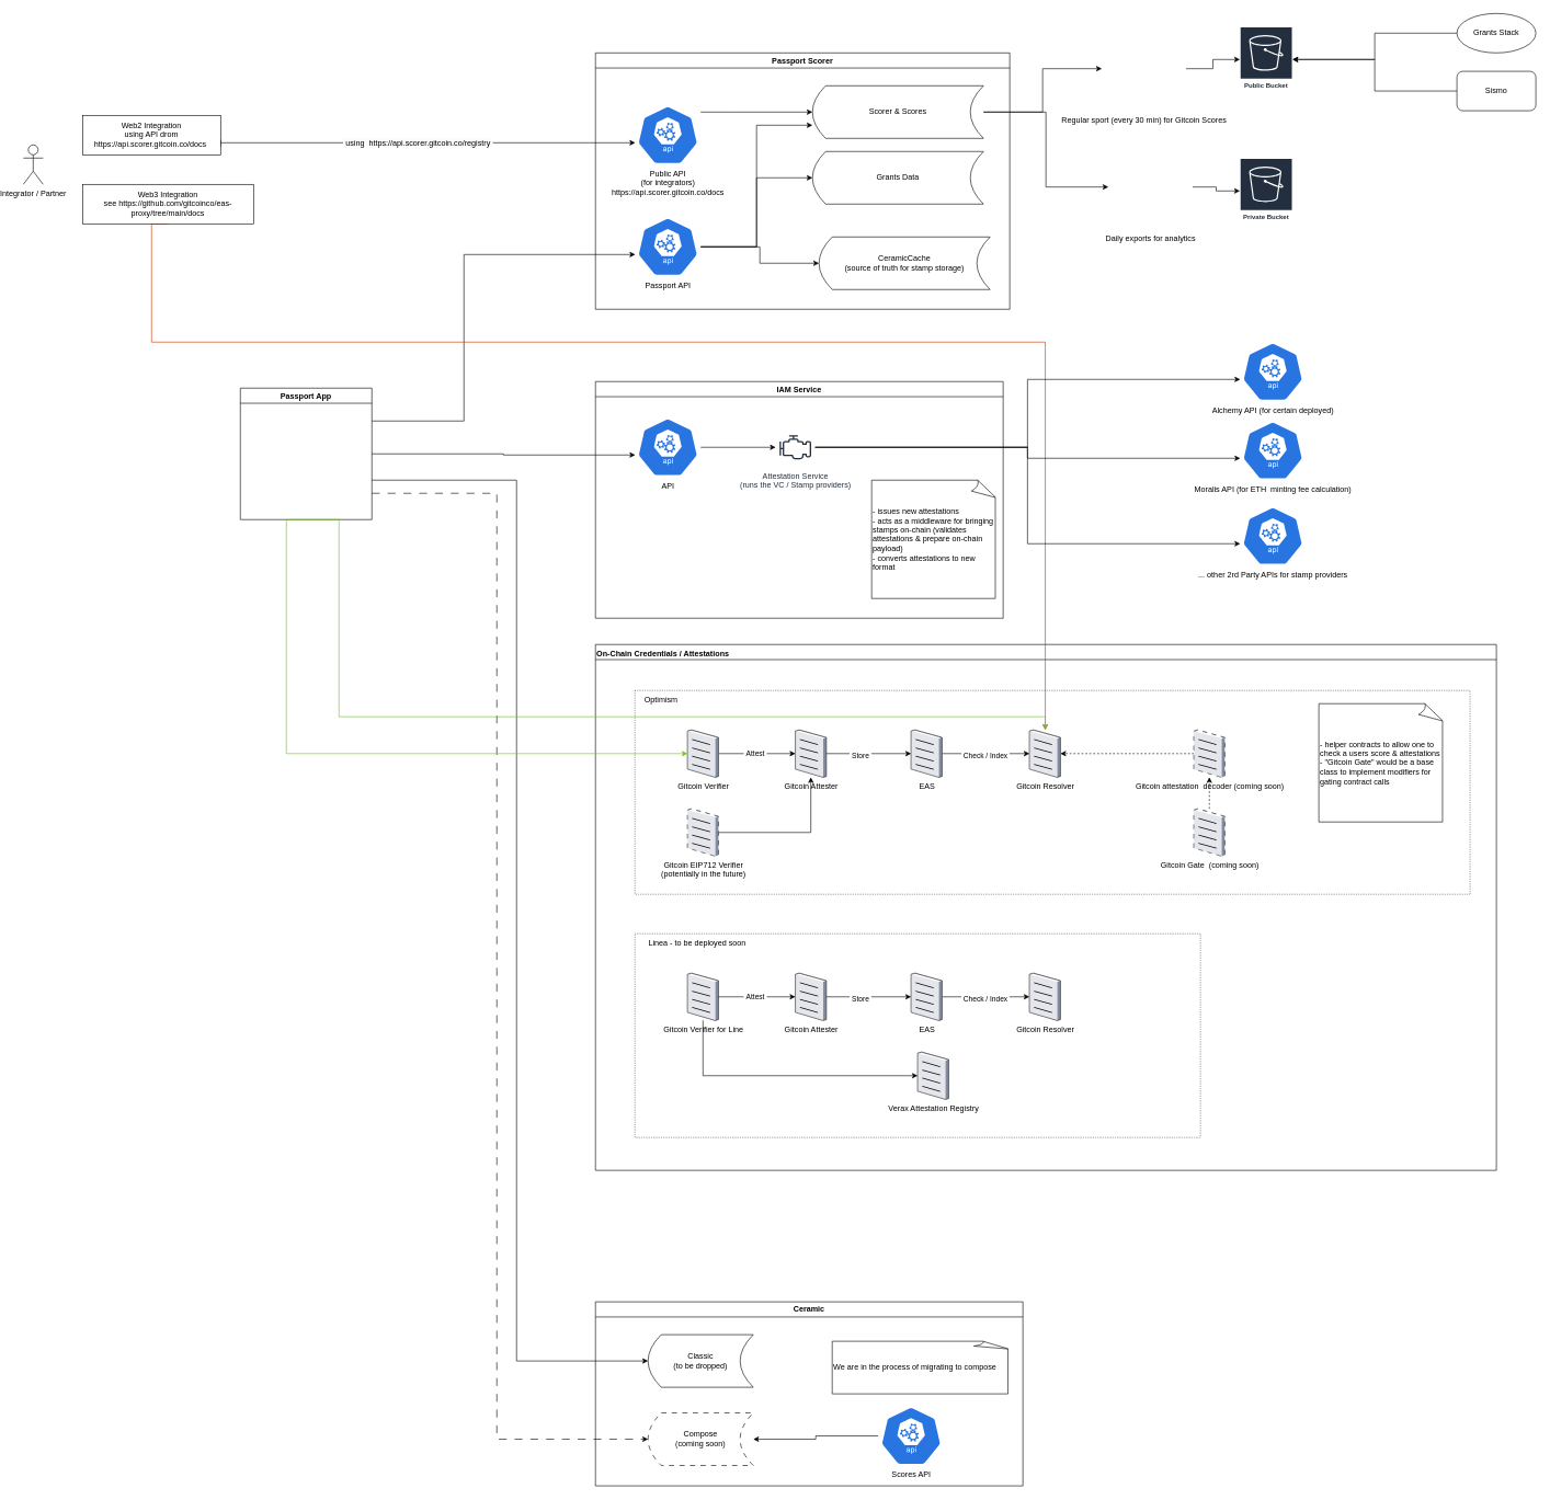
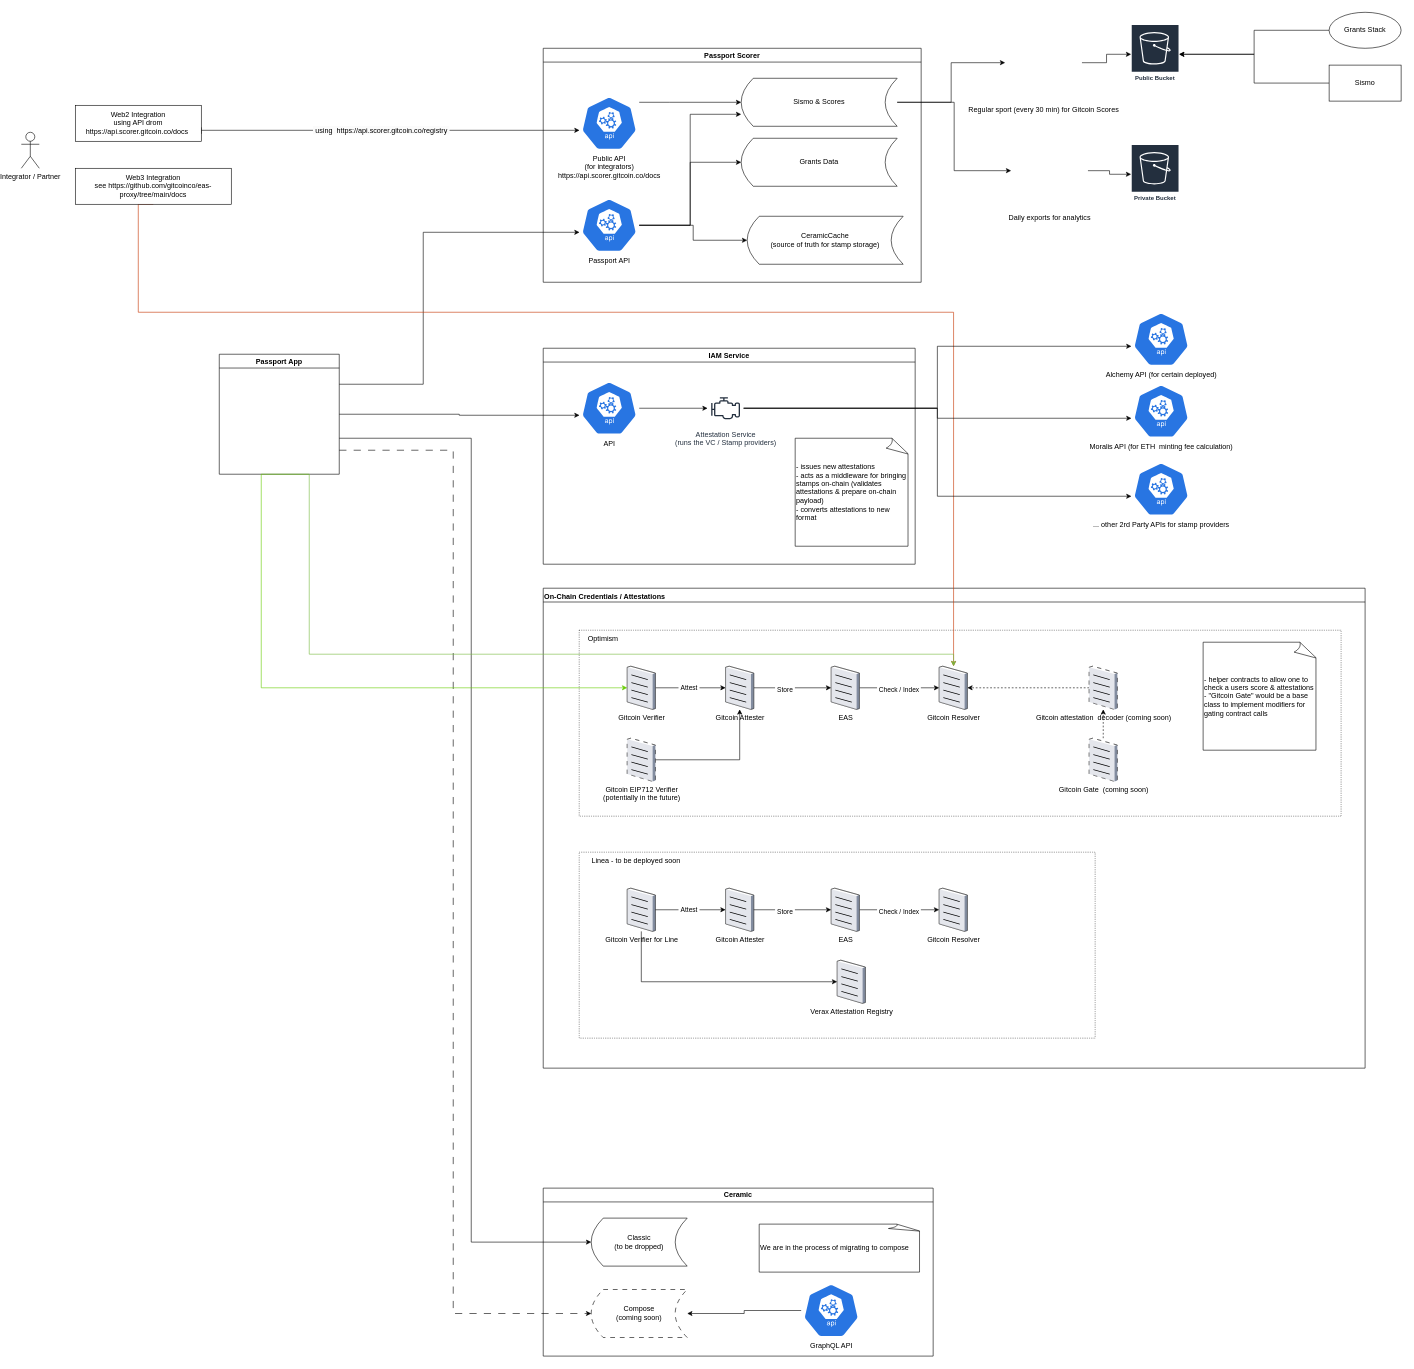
- <mxCell id="81" value="Sismo" style="whiteSpace=wrap;html=1;rounded=1;" parent="1" vertex="1"><mxGeometry x="2200" y="108" width="120" height="60" as="geometry" /></mxCell>
+ <mxCell id="81" value="Sismo" style="rounded=0;whiteSpace=wrap;html=1;" parent="1" vertex="1"><mxGeometry x="2200" y="108" width="120" height="60" as="geometry" /></mxCell>
- <mxCell id="12" value="Scorer &amp;amp; Scores" style="shape=dataStorage;whiteSpace=wrap;html=1;fixedSize=1;" parent="11" vertex="1"><mxGeometry x="330" y="50" width="260" height="80" as="geometry" /></mxCell>
+ <mxCell id="12" value="Sismo &amp;amp; Scores" style="shape=dataStorage;whiteSpace=wrap;html=1;fixedSize=1;" parent="11" vertex="1"><mxGeometry x="330" y="50" width="260" height="80" as="geometry" /></mxCell>
- <mxCell id="60" value="Scores API" style="sketch=0;html=1;dashed=0;whitespace=wrap;fillColor=#2875E2;strokeColor=#ffffff;points=[[0.005,0.63,0],[0.1,0.2,0],[0.9,0.2,0],[0.5,0,0],[0.995,0.63,0],[0.72,0.99,0],[0.5,1,0],[0.28,0.99,0]];verticalLabelPosition=bottom;align=center;verticalAlign=top;shape=mxgraph.kubernetes.icon;prIcon=api" parent="55" vertex="1"><mxGeometry x="430" y="159" width="100" height="90" as="geometry" /></mxCell>
+ <mxCell id="60" value="GraphQL API" style="sketch=0;html=1;dashed=0;whitespace=wrap;fillColor=#2875E2;strokeColor=#ffffff;points=[[0.005,0.63,0],[0.1,0.2,0],[0.9,0.2,0],[0.5,0,0],[0.995,0.63,0],[0.72,0.99,0],[0.5,1,0],[0.28,0.99,0]];verticalLabelPosition=bottom;align=center;verticalAlign=top;shape=mxgraph.kubernetes.icon;prIcon=api" parent="55" vertex="1"><mxGeometry x="430" y="159" width="100" height="90" as="geometry" /></mxCell>
